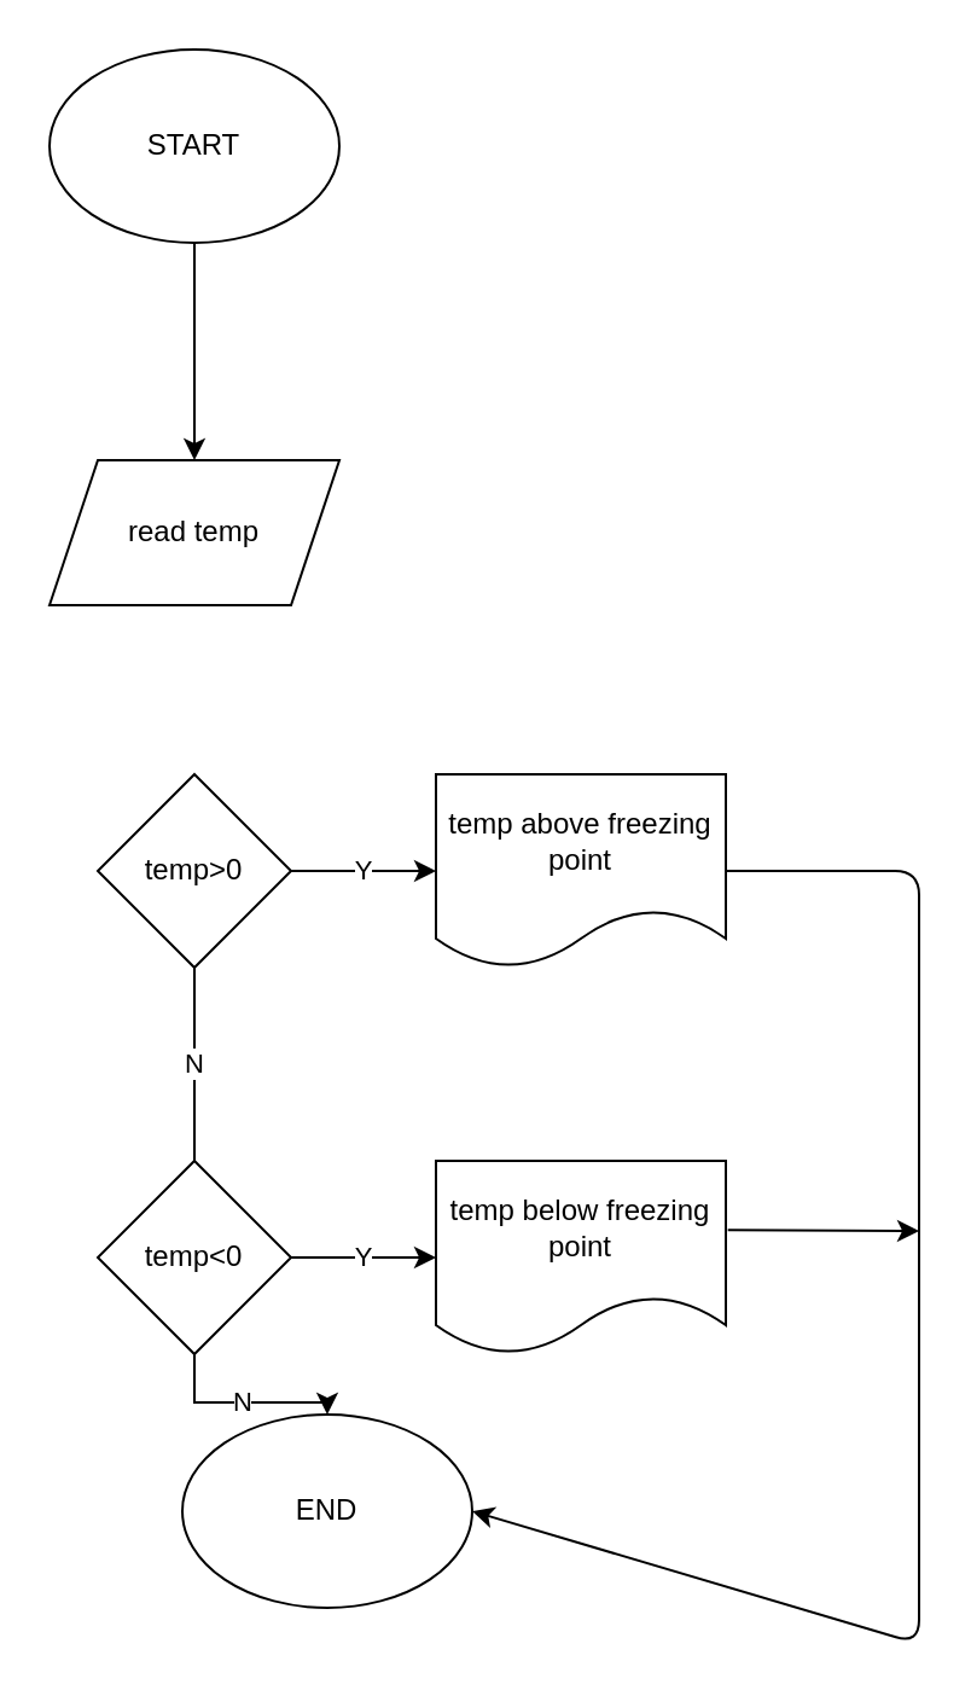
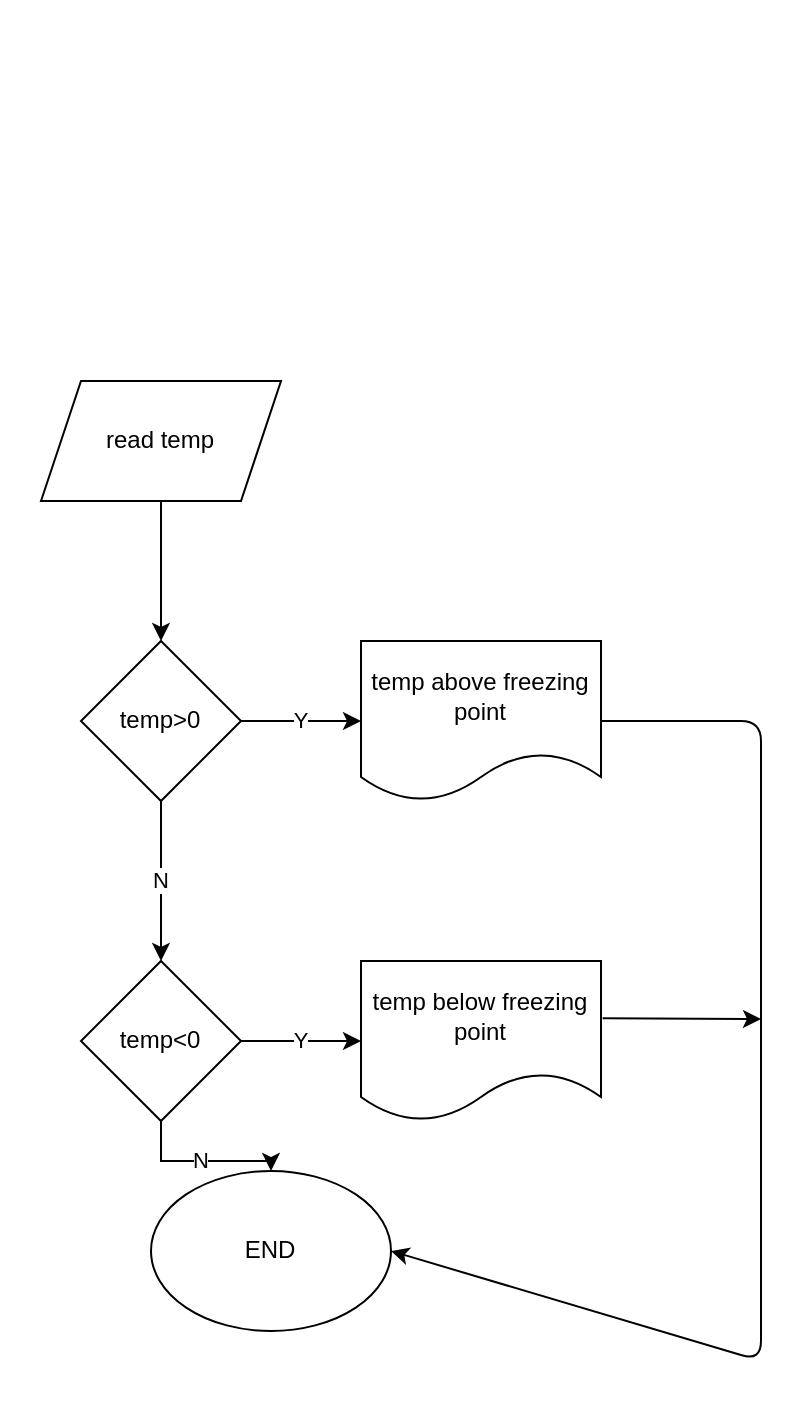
- <mxCell id="3" value="START" style="ellipse;whiteSpace=wrap;html=1;" parent="1" vertex="1"><mxGeometry x="20" y="20" width="120" height="80" as="geometry" /></mxCell>
- <mxCell id="2" value="" style="edgeStyle=orthogonalEdgeStyle;rounded=0;orthogonalLoop=1;jettySize=auto;html=1;" parent="1" source="3" target="5" edge="1"><mxGeometry relative="1" as="geometry" /></mxCell>
+ <mxCell id="4" value="" style="edgeStyle=orthogonalEdgeStyle;rounded=0;orthogonalLoop=1;jettySize=auto;html=1;" parent="1" source="5" target="8" edge="1"><mxGeometry relative="1" as="geometry" /></mxCell>
- <mxCell id="7" value="N" style="edgeStyle=orthogonalEdgeStyle;rounded=0;orthogonalLoop=1;jettySize=auto;html=1;endArrow=none;" parent="1" source="8" target="12" edge="1"><mxGeometry relative="1" as="geometry" /></mxCell>
+ <mxCell id="7" value="N" style="edgeStyle=orthogonalEdgeStyle;rounded=0;orthogonalLoop=1;jettySize=auto;html=1;" parent="1" source="8" target="12" edge="1"><mxGeometry relative="1" as="geometry" /></mxCell>
